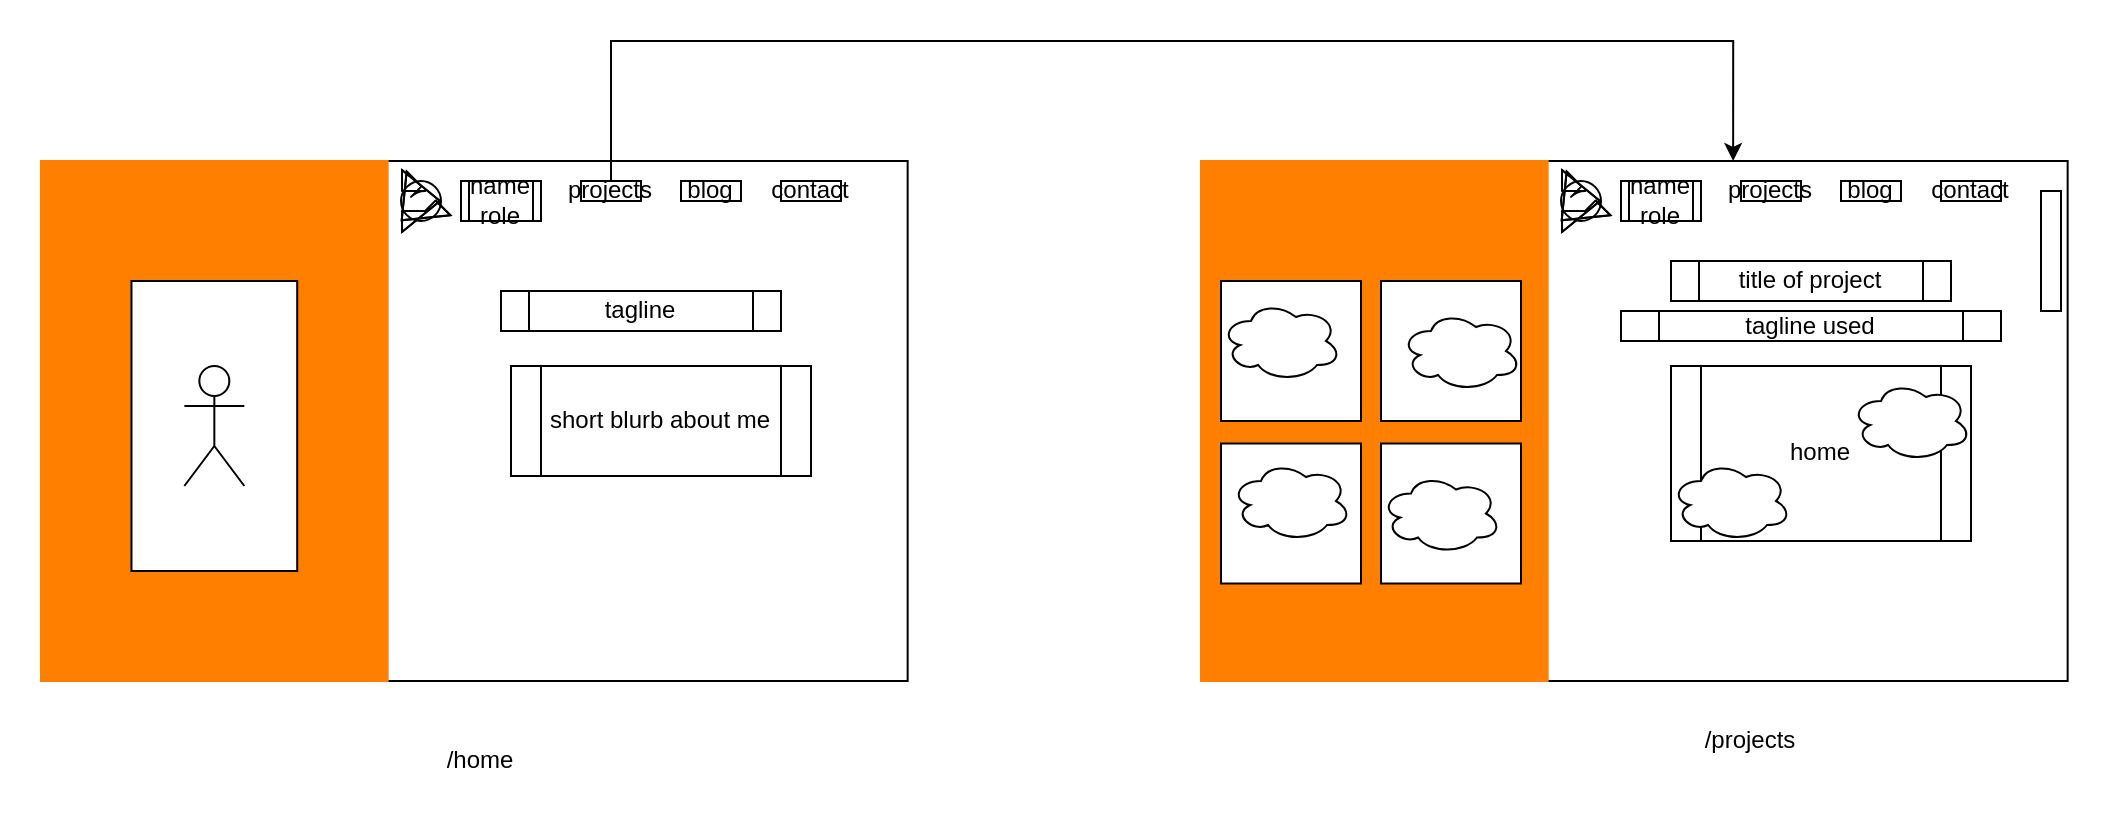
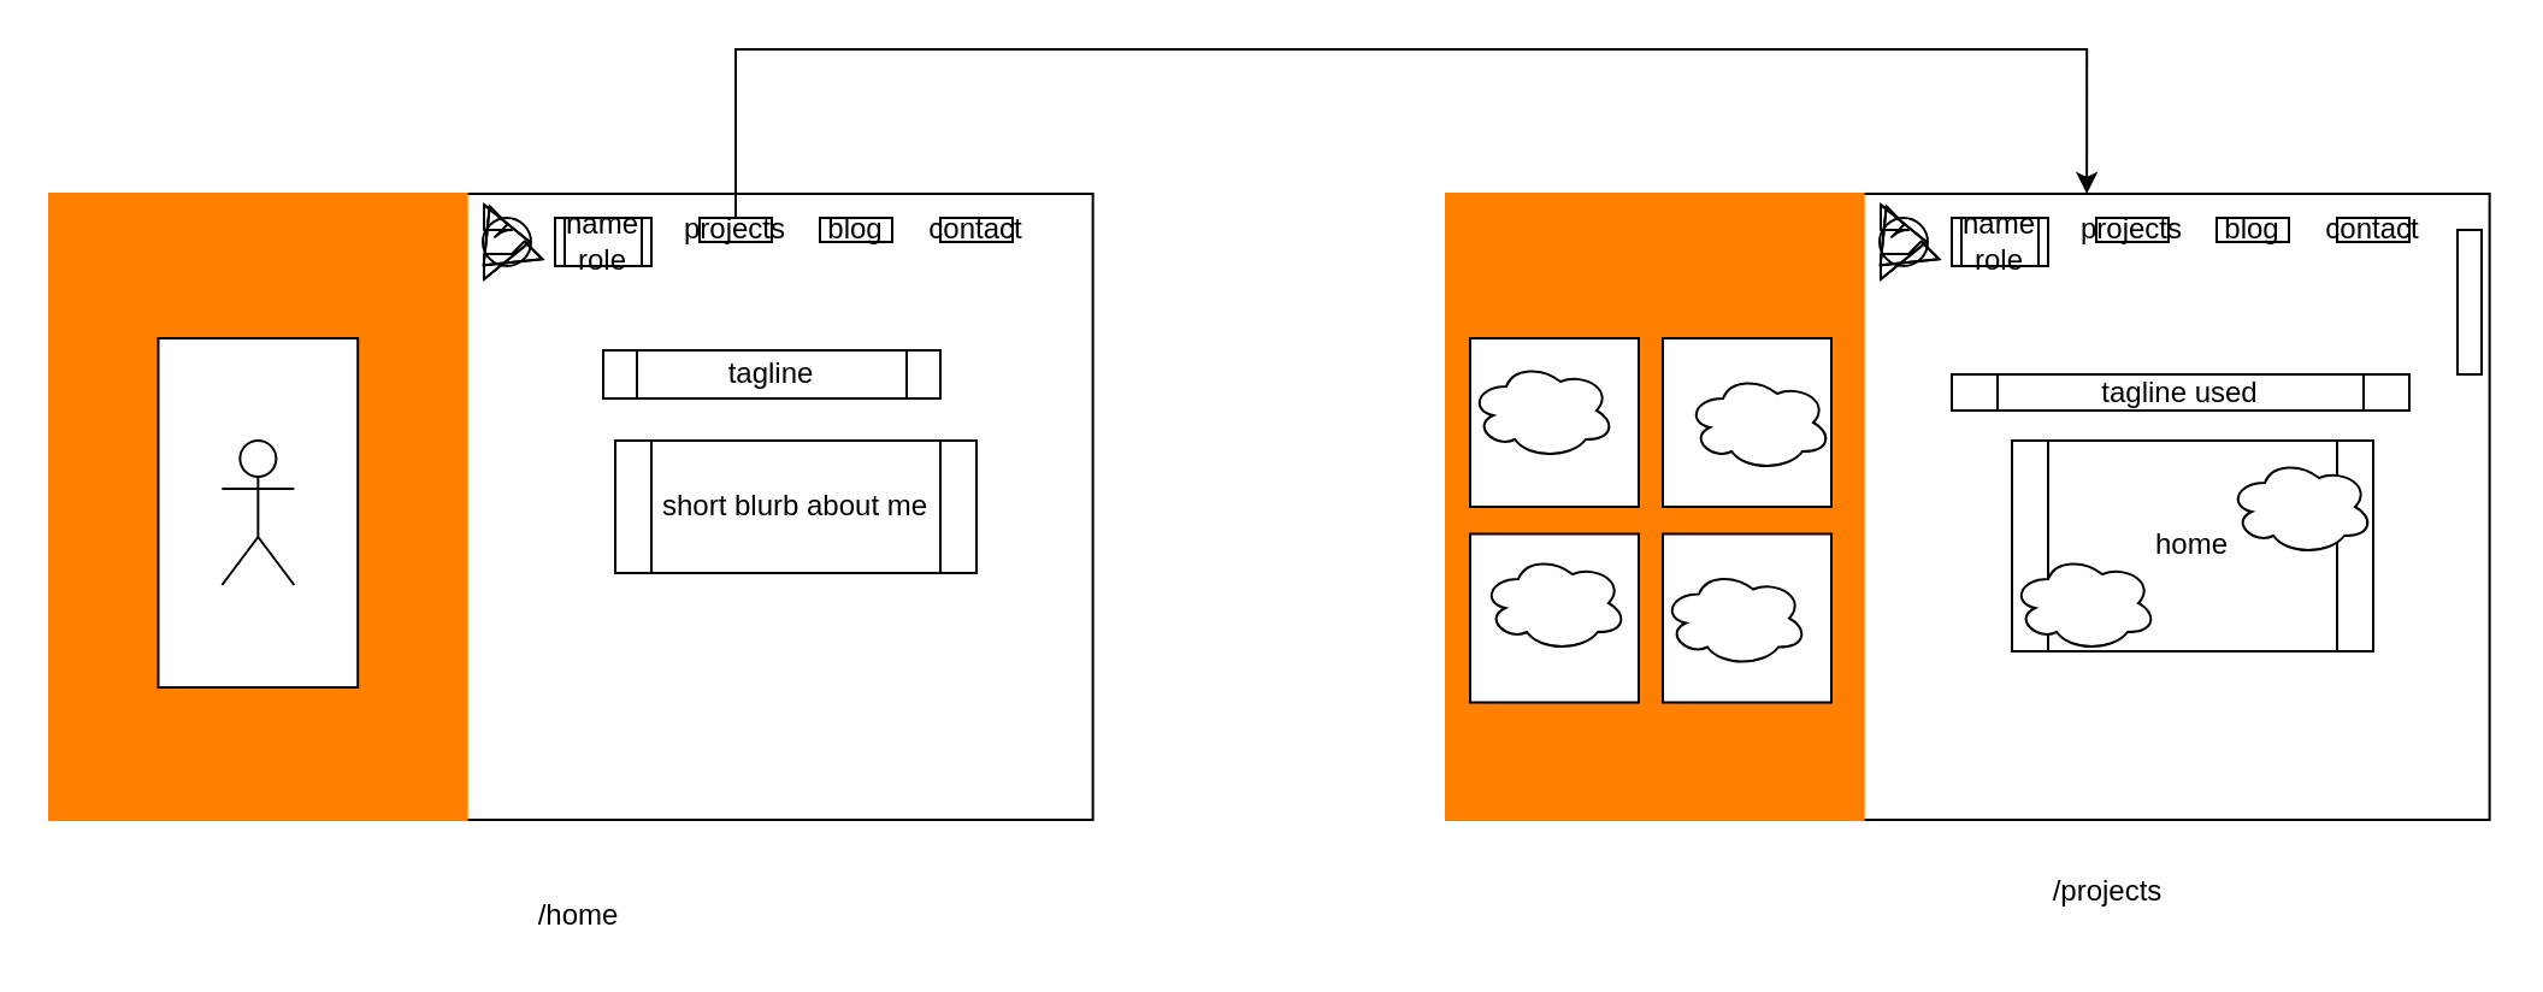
- <mxCell id="21" value="title of project" style="shape=process;whiteSpace=wrap;html=1;backgroundOutline=1;strokeColor=#000000;fillColor=#FFFFFF;" parent="1" vertex="1"><mxGeometry x="835" y="130" width="140" height="20" as="geometry" /></mxCell>
